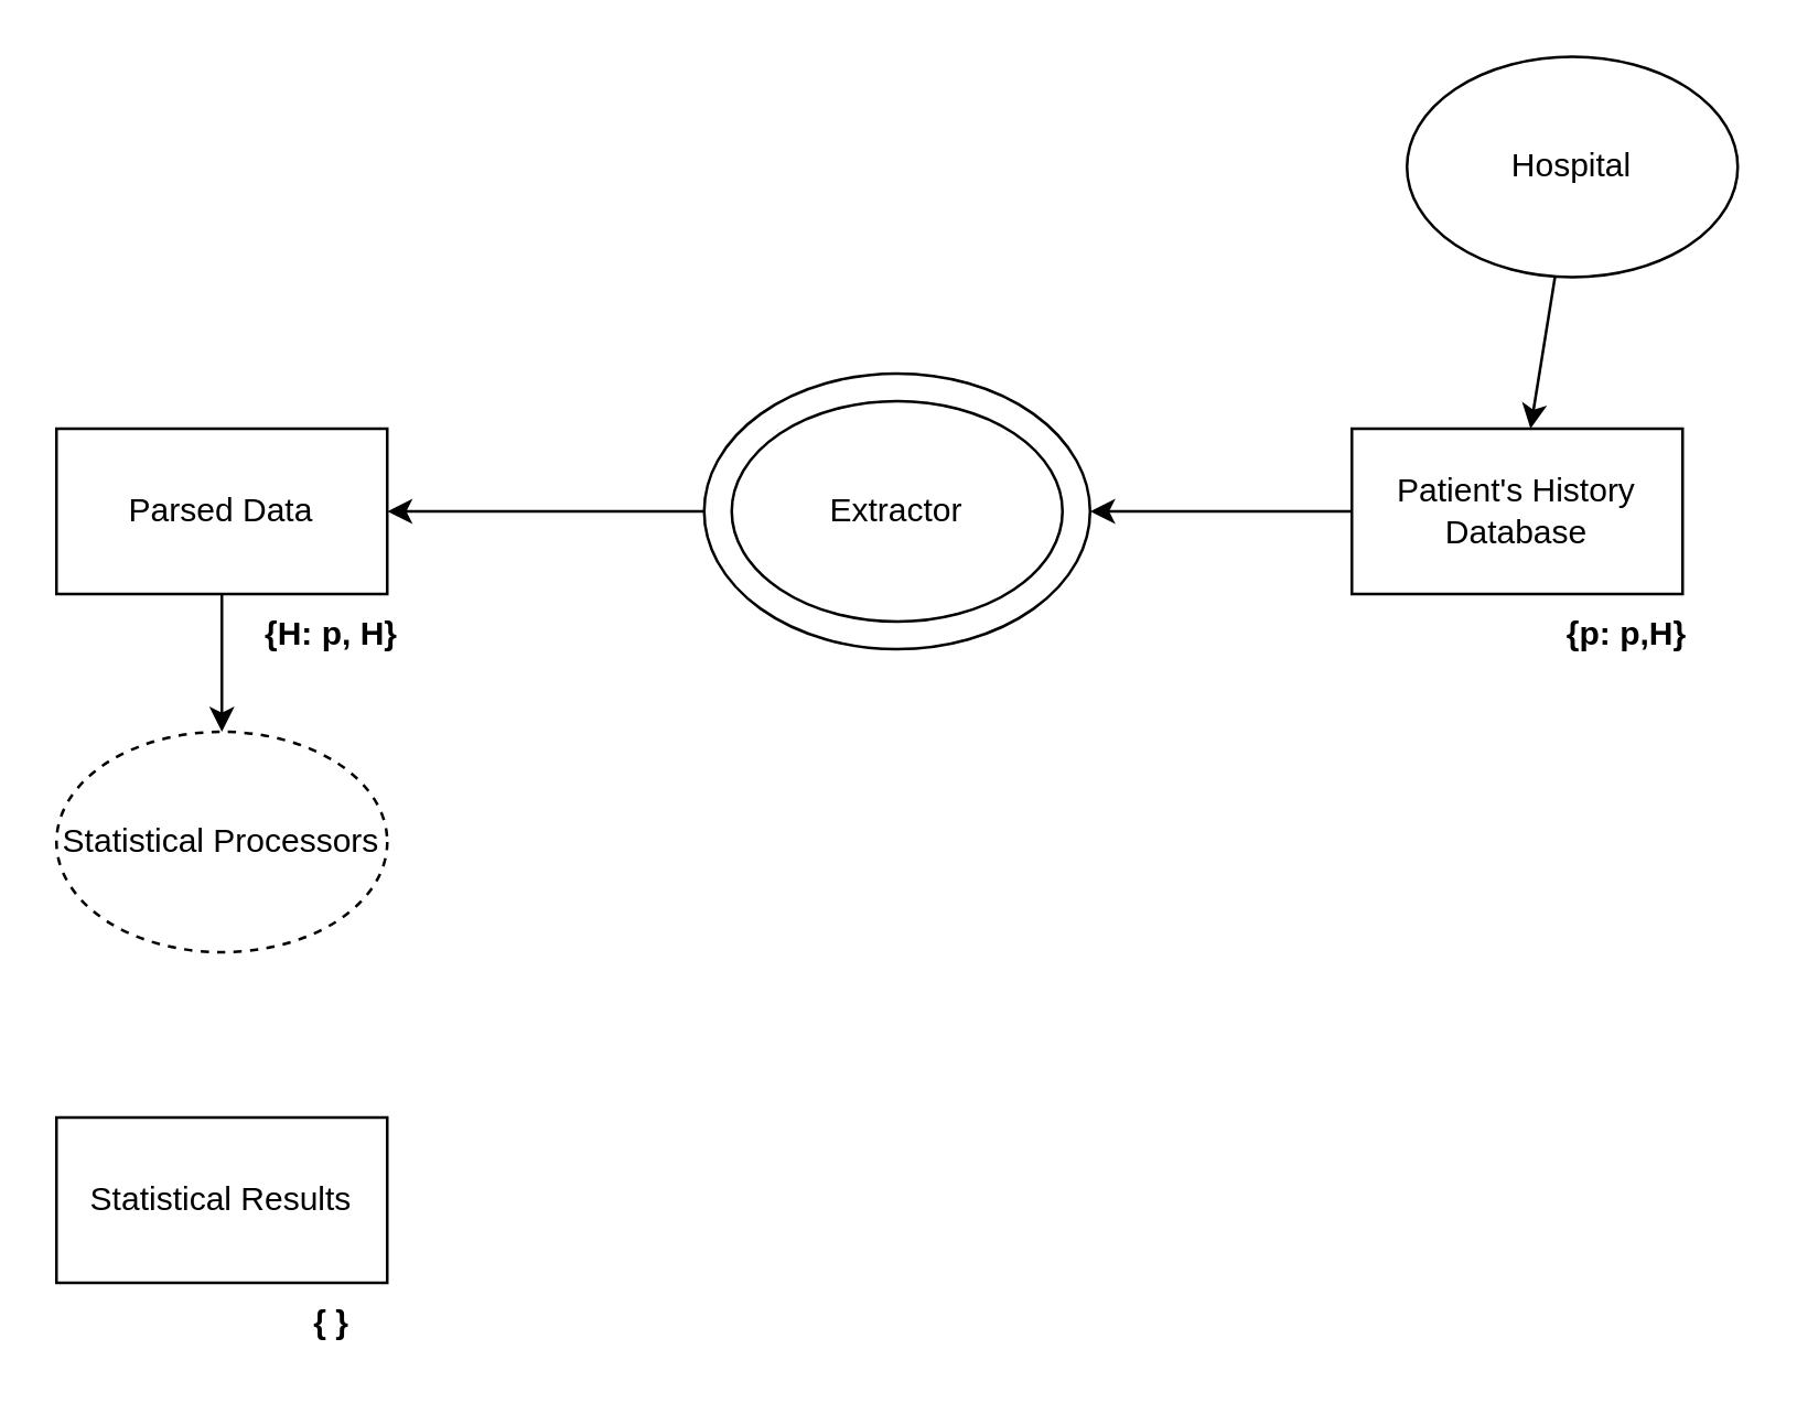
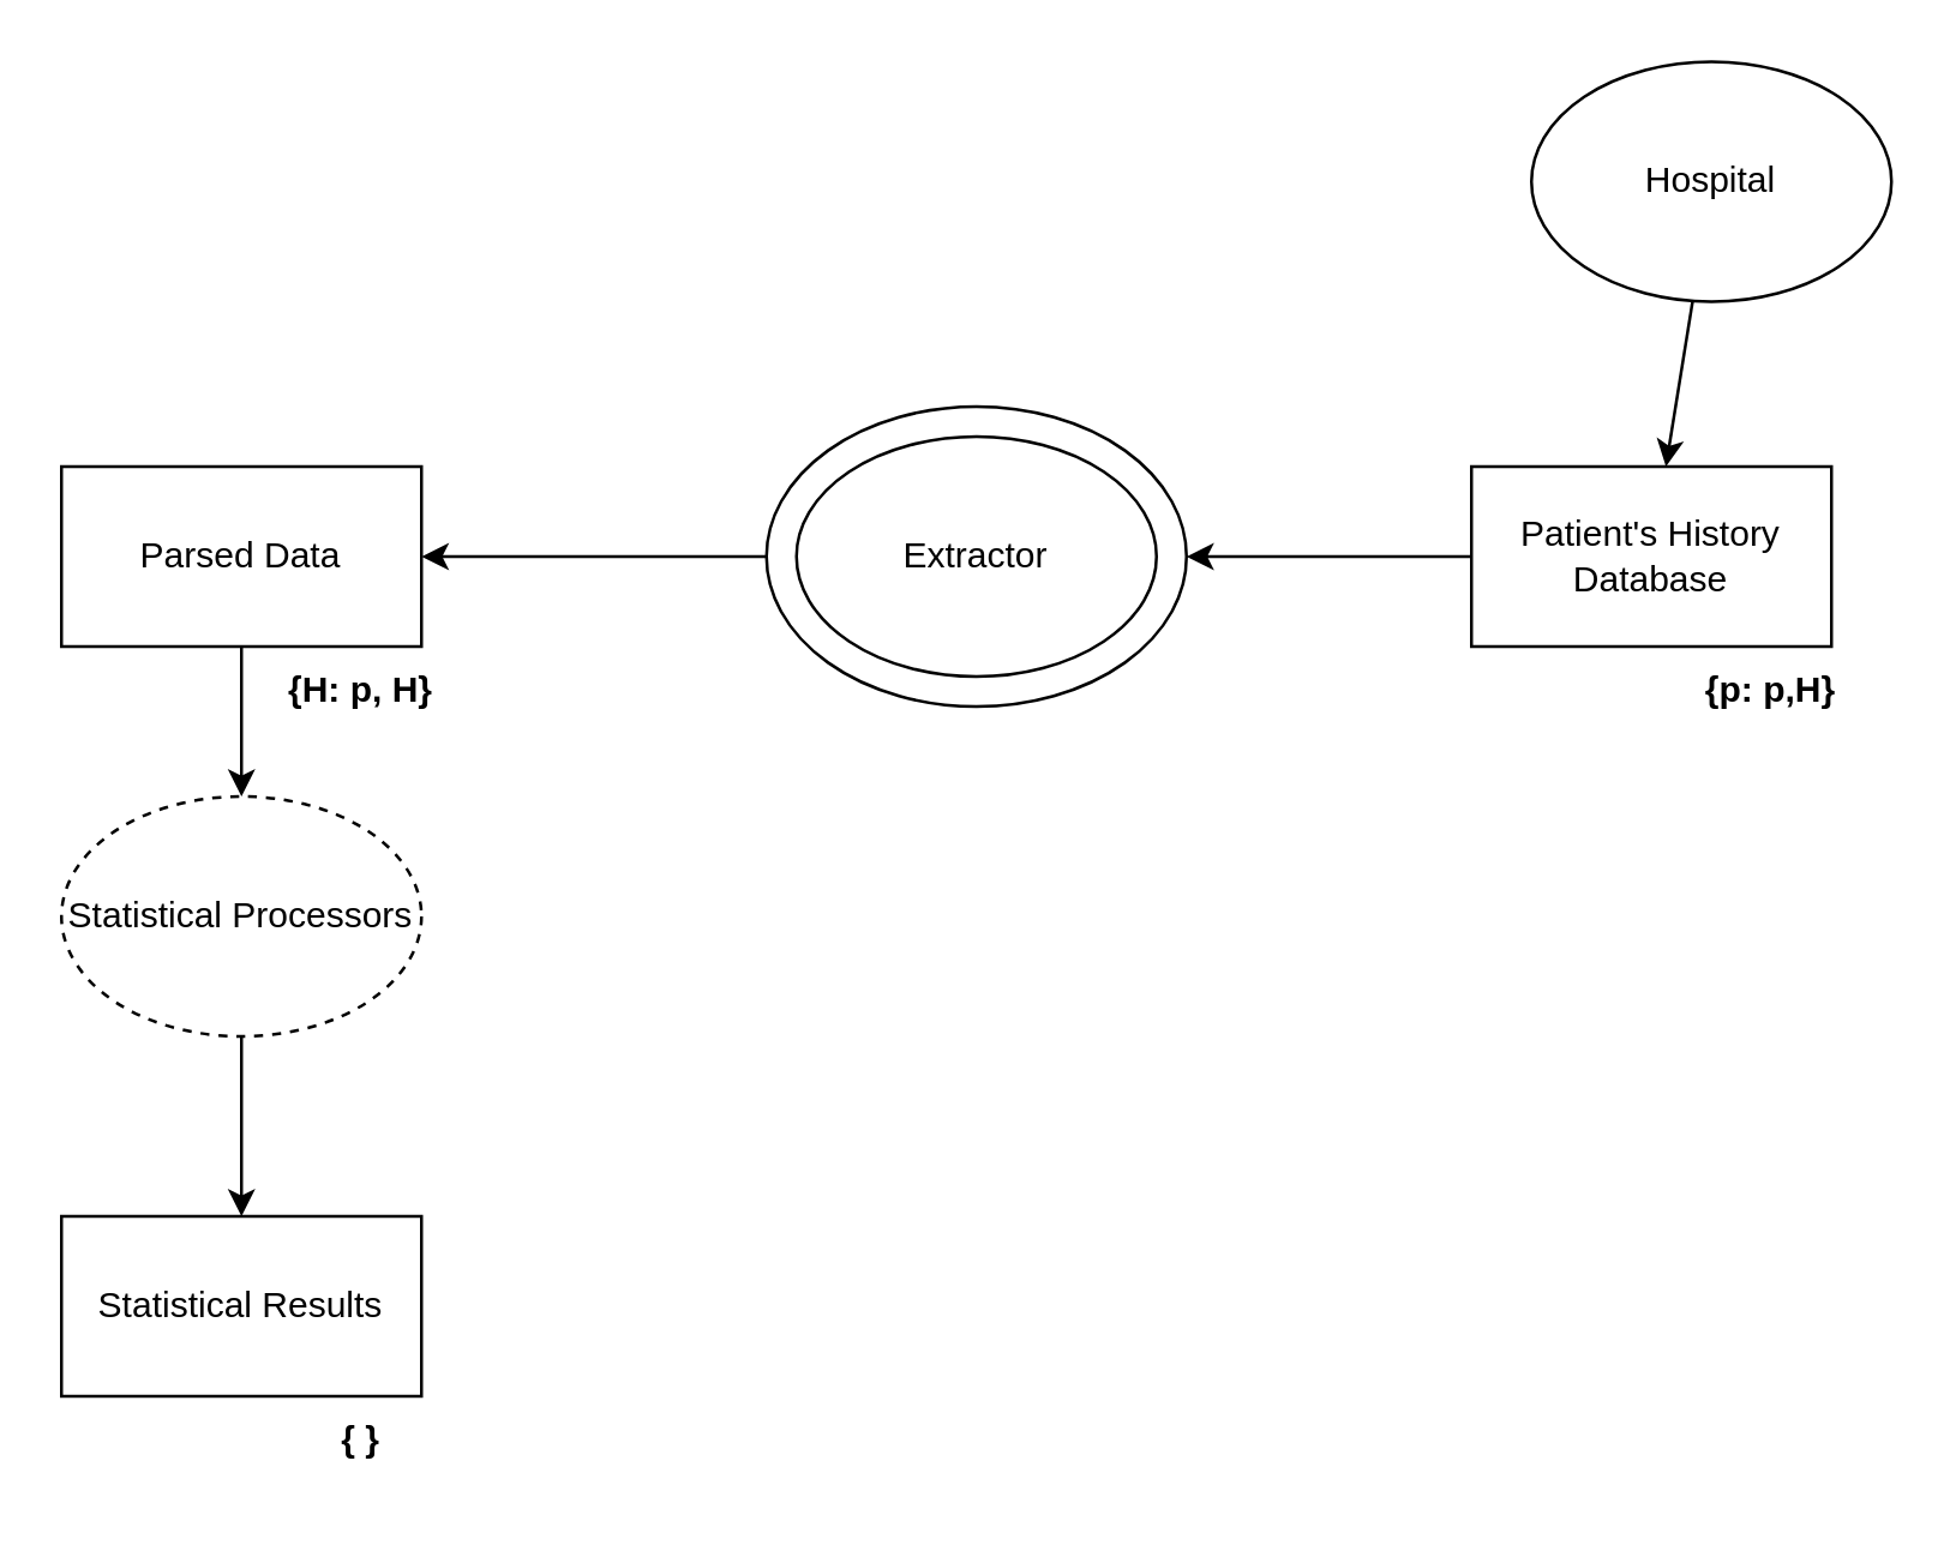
+ <mxCell id="11" value="" style="edgeStyle=none;html=1;" edge="1" parent="1" source="12" target="13"><mxGeometry relative="1" as="geometry" /></mxCell>
